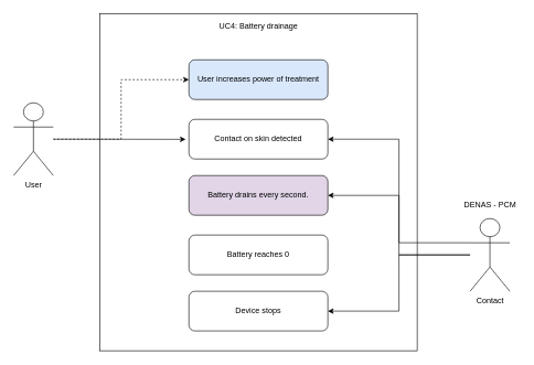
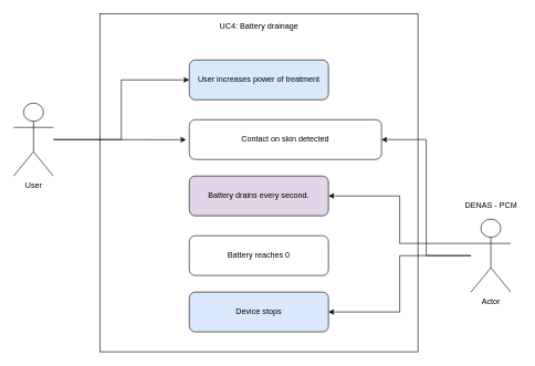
- <mxCell id="3" style="edgeStyle=orthogonalEdgeStyle;rounded=0;orthogonalLoop=1;jettySize=auto;html=1;entryX=0;entryY=0.5;entryDx=0;entryDy=0;dashed=1;" edge="1" parent="1" source="5" target="7"><mxGeometry relative="1" as="geometry" /></mxCell>
+ <mxCell id="3" style="edgeStyle=orthogonalEdgeStyle;rounded=0;orthogonalLoop=1;jettySize=auto;html=1;entryX=0;entryY=0.5;entryDx=0;entryDy=0;" edge="1" parent="1" source="5" target="7"><mxGeometry relative="1" as="geometry" /></mxCell>
- <mxCell id="13" value="Contact on skin detected" style="rounded=1;whiteSpace=wrap;html=1;" vertex="1" parent="1"><mxGeometry x="285" y="180" width="210" height="60" as="geometry" /></mxCell>
+ <mxCell id="13" value="Contact on skin detected" style="rounded=1;whiteSpace=wrap;html=1;" vertex="1" parent="1"><mxGeometry x="285" y="180" width="290" height="60" as="geometry" /></mxCell>
- <mxCell id="11" value="Contact" style="shape=umlActor;verticalLabelPosition=bottom;verticalAlign=top;html=1;outlineConnect=0;" vertex="1" parent="1"><mxGeometry x="710" y="330" width="60" height="110" as="geometry" /></mxCell>
+ <mxCell id="11" value="Actor" style="shape=umlActor;verticalLabelPosition=bottom;verticalAlign=top;html=1;outlineConnect=0;" vertex="1" parent="1"><mxGeometry x="710" y="330" width="60" height="110" as="geometry" /></mxCell>
- <mxCell id="16" value="Device stops" style="rounded=1;whiteSpace=wrap;html=1;" vertex="1" parent="1"><mxGeometry x="285" y="440" width="210" height="60" as="geometry" /></mxCell>
+ <mxCell id="16" value="Device stops" style="rounded=1;whiteSpace=wrap;html=1;fillColor=#dae8fc;" vertex="1" parent="1"><mxGeometry x="285" y="440" width="210" height="60" as="geometry" /></mxCell>
